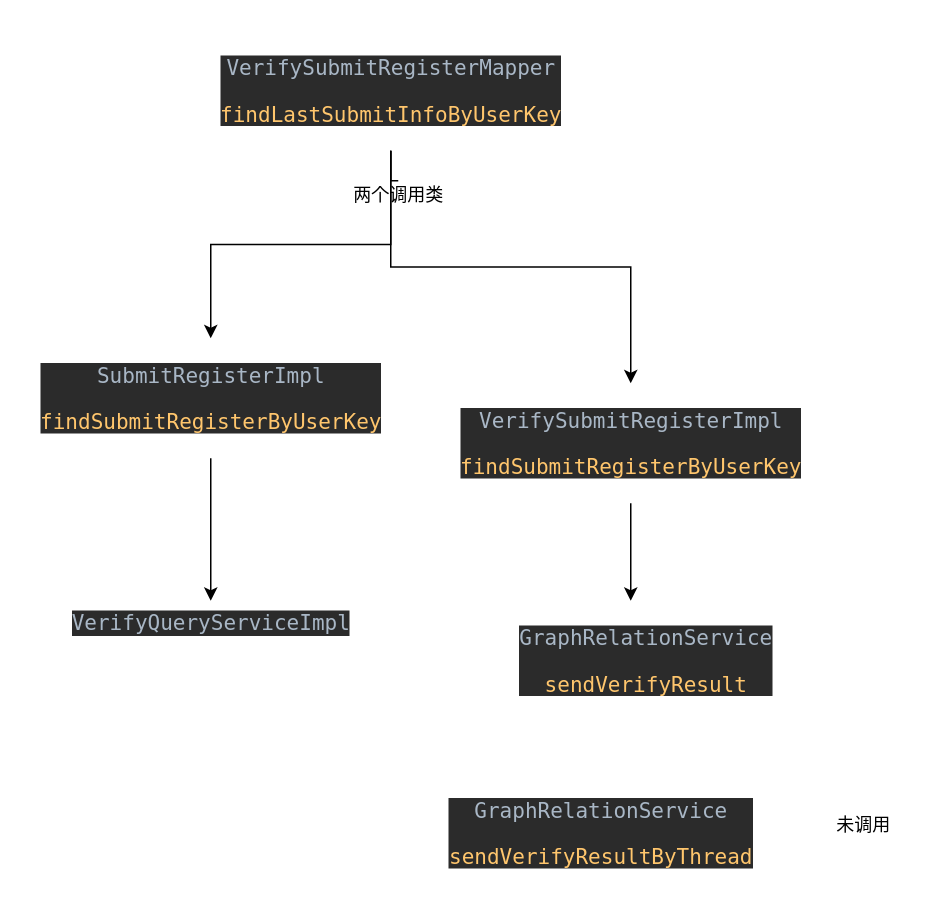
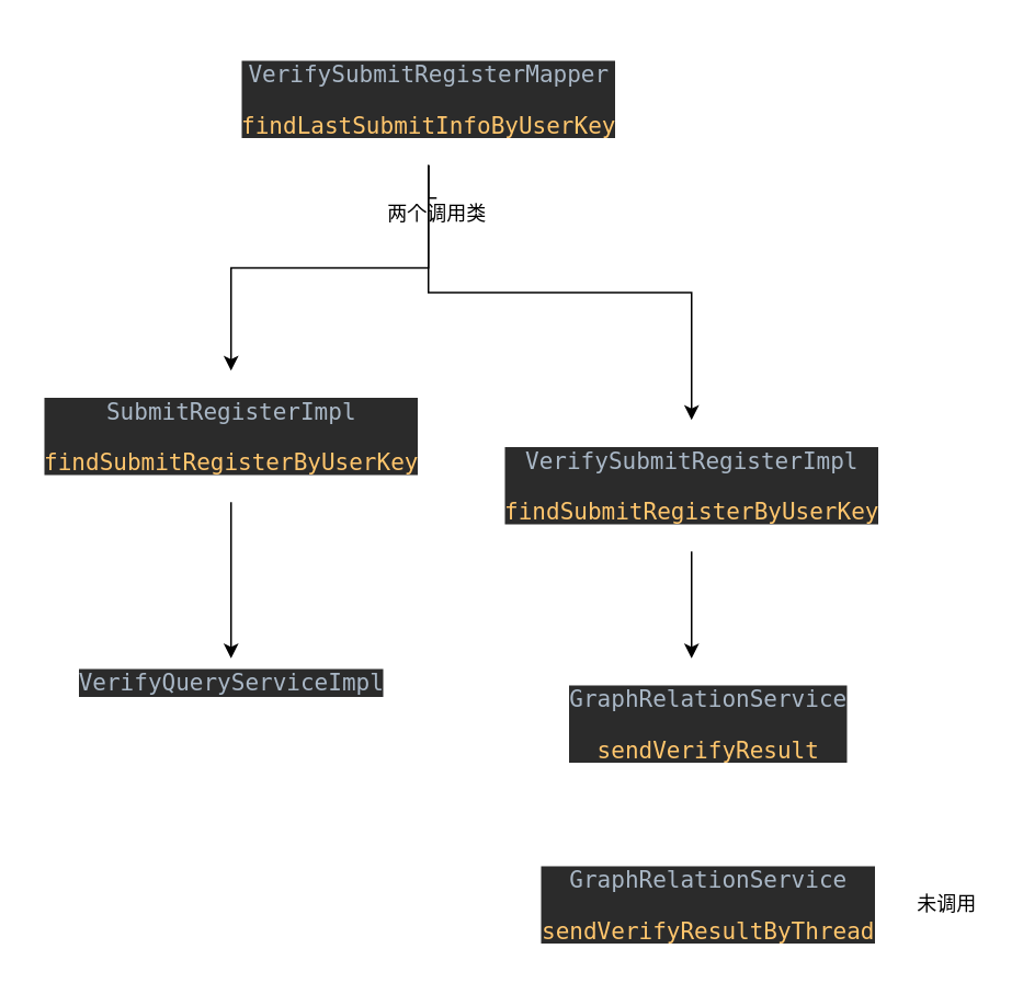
- <mxCell id="10" value="&lt;pre style=&quot;background-color: #2b2b2b ; color: #a9b7c6 ; font-family: &amp;#34;jetbrains mono&amp;#34; , monospace ; font-size: 10.5pt&quot;&gt;&lt;pre style=&quot;font-family: &amp;#34;jetbrains mono&amp;#34; , monospace ; font-size: 10.5pt&quot;&gt;&lt;pre style=&quot;font-family: &amp;#34;jetbrains mono&amp;#34; , monospace ; font-size: 10.5pt&quot;&gt;GraphRelationService&lt;/pre&gt;&lt;pre style=&quot;font-family: &amp;#34;jetbrains mono&amp;#34; , monospace ; font-size: 10.5pt&quot;&gt;&lt;span style=&quot;color: rgb(255 , 198 , 109)&quot;&gt;sendVerifyResultByThread&lt;/span&gt;&lt;/pre&gt;&lt;/pre&gt;&lt;/pre&gt;" style="text;html=1;align=center;verticalAlign=middle;resizable=0;points=[];autosize=1;strokeColor=none;fillColor=none;" vertex="1" parent="1"><mxGeometry x="290" y="515" width="220" height="80" as="geometry" /></mxCell>
+ <mxCell id="10" value="&lt;pre style=&quot;background-color: #2b2b2b ; color: #a9b7c6 ; font-family: &amp;#34;jetbrains mono&amp;#34; , monospace ; font-size: 10.5pt&quot;&gt;&lt;pre style=&quot;font-family: &amp;#34;jetbrains mono&amp;#34; , monospace ; font-size: 10.5pt&quot;&gt;&lt;pre style=&quot;font-family: &amp;#34;jetbrains mono&amp;#34; , monospace ; font-size: 10.5pt&quot;&gt;GraphRelationService&lt;/pre&gt;&lt;pre style=&quot;font-family: &amp;#34;jetbrains mono&amp;#34; , monospace ; font-size: 10.5pt&quot;&gt;&lt;span style=&quot;color: rgb(255 , 198 , 109)&quot;&gt;sendVerifyResultByThread&lt;/span&gt;&lt;/pre&gt;&lt;/pre&gt;&lt;/pre&gt;" style="text;html=1;align=center;verticalAlign=middle;resizable=0;points=[];autosize=1;strokeColor=none;fillColor=none;" vertex="1" parent="1"><mxGeometry x="320" y="510" width="220" height="80" as="geometry" /></mxCell>
